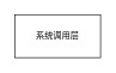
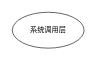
- <mxCell id="2" value="系统调用层" style="rounded=0;whiteSpace=wrap;html=1;" vertex="1" parent="1"><mxGeometry x="20" y="20" width="120" height="60" as="geometry" /></mxCell>
+ <mxCell id="2" value="系统调用层" style="ellipse;whiteSpace=wrap;html=1;" vertex="1" parent="1"><mxGeometry x="20" y="20" width="120" height="60" as="geometry" /></mxCell>
